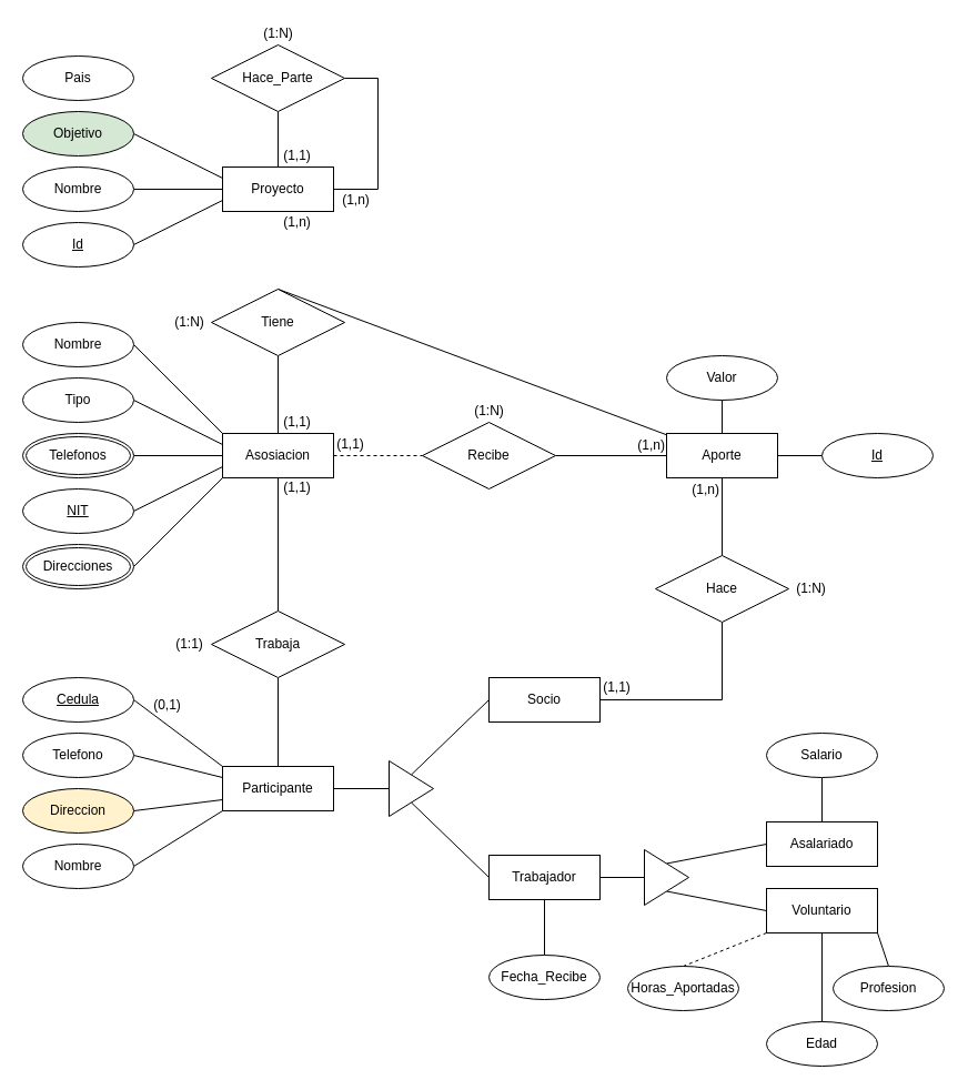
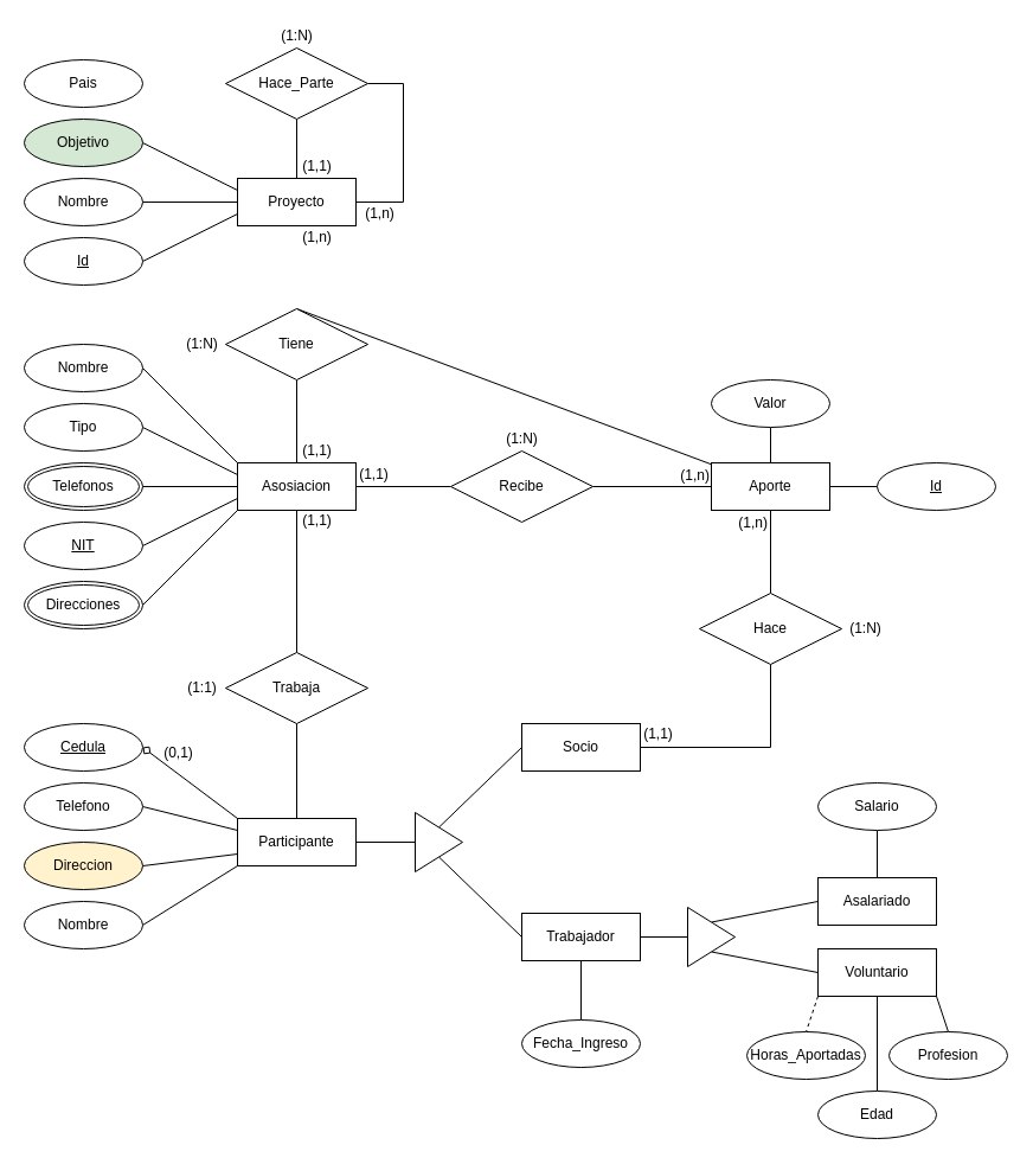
- <mxCell id="16" value="" style="endArrow=none;html=1;rounded=0;exitX=1;exitY=0.5;exitDx=0;exitDy=0;entryX=0;entryY=0.5;entryDx=0;entryDy=0;dashed=1;" edge="1" parent="1" source="8" target="13"><mxGeometry relative="1" as="geometry"><mxPoint x="240" y="530" as="sourcePoint" /><mxPoint x="400" y="530" as="targetPoint" /></mxGeometry></mxCell>
+ <mxCell id="16" value="" style="endArrow=none;html=1;rounded=0;exitX=1;exitY=0.5;exitDx=0;exitDy=0;entryX=0;entryY=0.5;entryDx=0;entryDy=0;" edge="1" parent="1" source="8" target="13"><mxGeometry relative="1" as="geometry"><mxPoint x="240" y="530" as="sourcePoint" /><mxPoint x="400" y="530" as="targetPoint" /></mxGeometry></mxCell>
- <mxCell id="23" style="edgeStyle=none;rounded=0;orthogonalLoop=1;jettySize=auto;html=1;exitX=0;exitY=0;exitDx=0;exitDy=0;entryX=1;entryY=0.5;entryDx=0;entryDy=0;endArrow=none;endFill=0;" edge="1" parent="1" source="29" target="35"><mxGeometry relative="1" as="geometry" /></mxCell>
+ <mxCell id="23" style="edgeStyle=none;rounded=0;orthogonalLoop=1;jettySize=auto;html=1;exitX=0;exitY=0;exitDx=0;exitDy=0;entryX=1;entryY=0.5;entryDx=0;entryDy=0;endArrow=diamond;endFill=0;" edge="1" parent="1" source="29" target="35"><mxGeometry relative="1" as="geometry" /></mxCell>
- <mxCell id="75" value="Fecha_Recibe" style="ellipse;whiteSpace=wrap;html=1;align=center;" vertex="1" parent="1"><mxGeometry x="440" y="860" width="100" height="40" as="geometry" /></mxCell>
+ <mxCell id="75" value="Fecha_Ingreso" style="ellipse;whiteSpace=wrap;html=1;align=center;" vertex="1" parent="1"><mxGeometry x="440" y="860" width="100" height="40" as="geometry" /></mxCell>
- <mxCell id="45" value="Horas_Aportadas" style="ellipse;whiteSpace=wrap;html=1;align=center;" vertex="1" parent="1"><mxGeometry x="565" y="870" width="100" height="40" as="geometry" /></mxCell>
+ <mxCell id="45" value="Horas_Aportadas" style="ellipse;whiteSpace=wrap;html=1;align=center;" vertex="1" parent="1"><mxGeometry x="630" y="870" width="100" height="40" as="geometry" /></mxCell>
